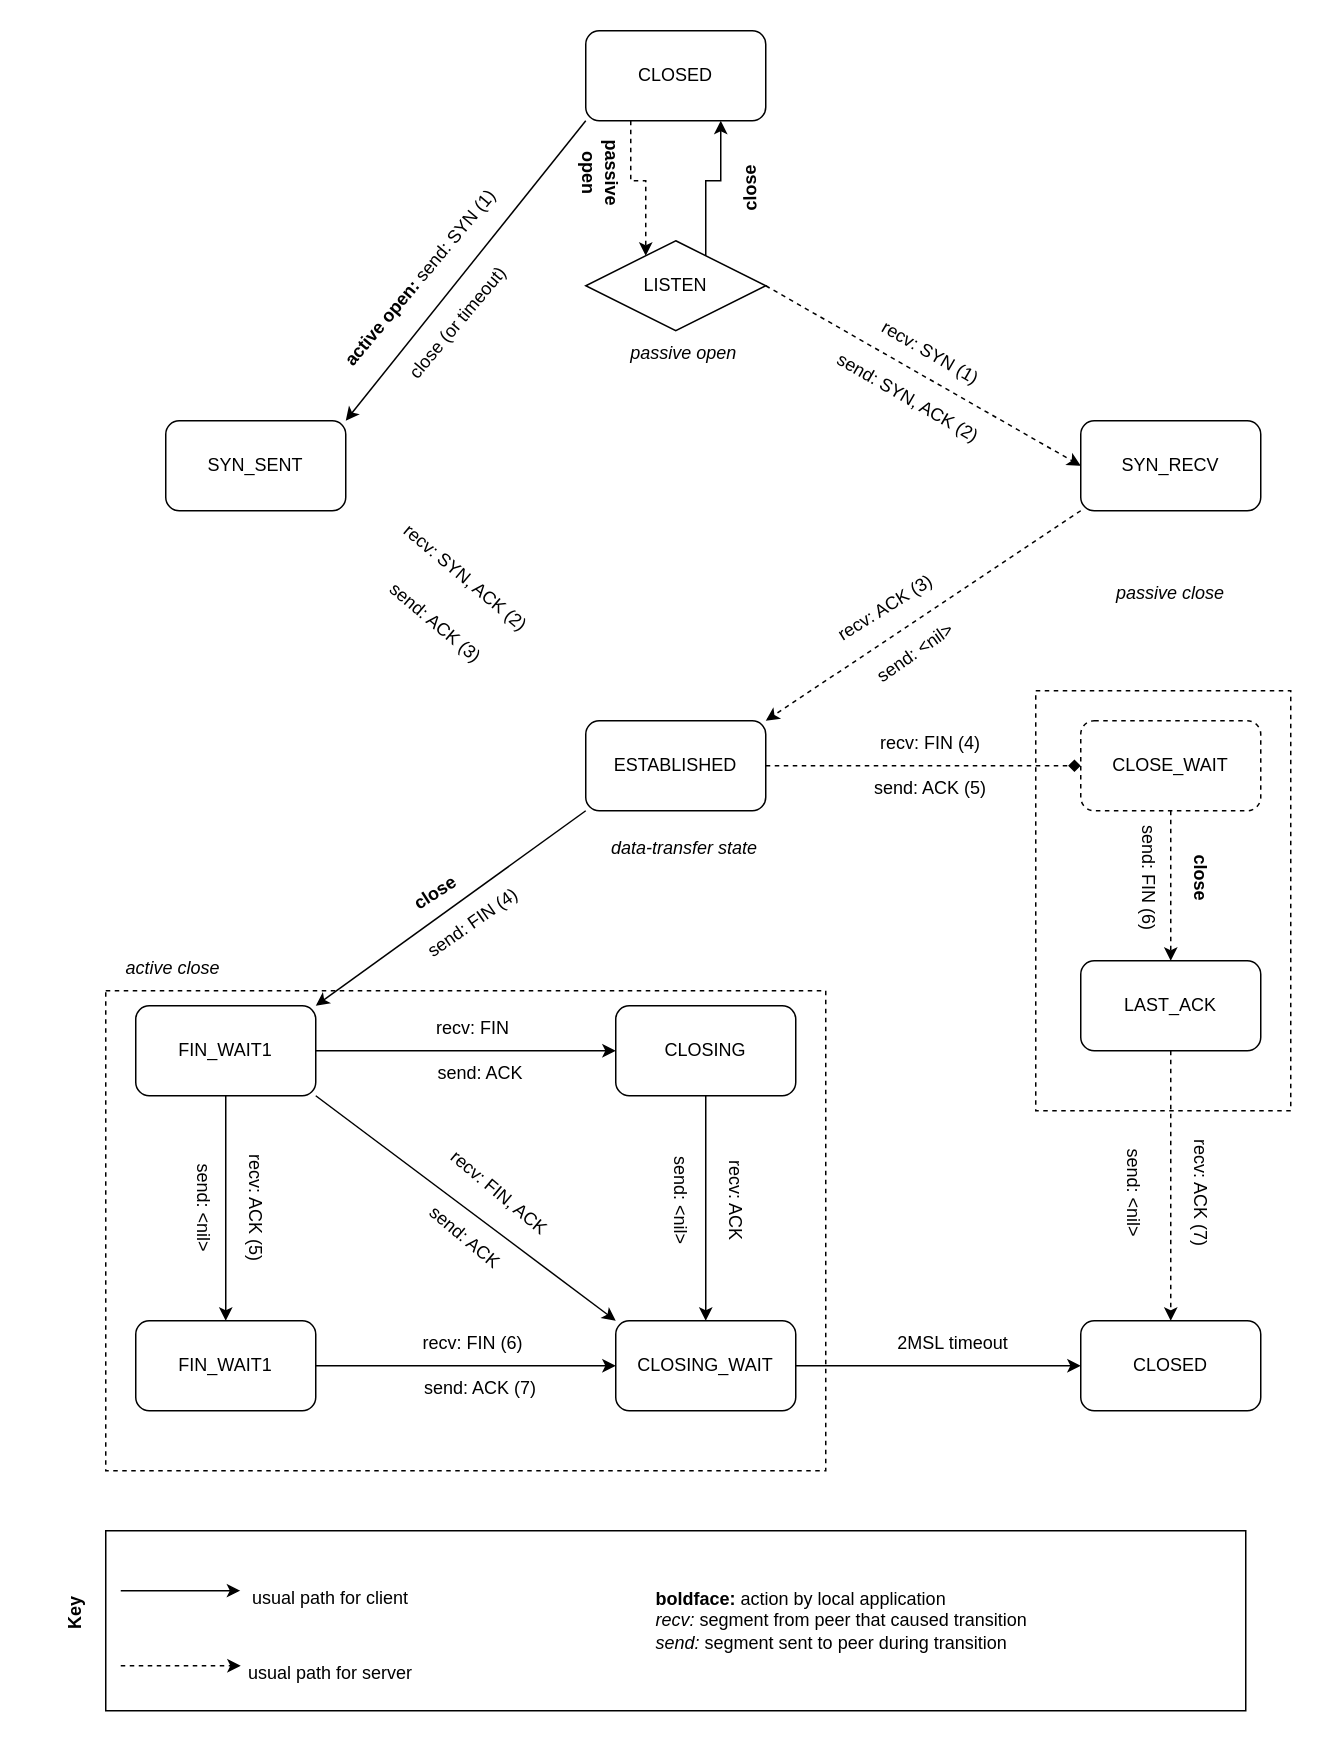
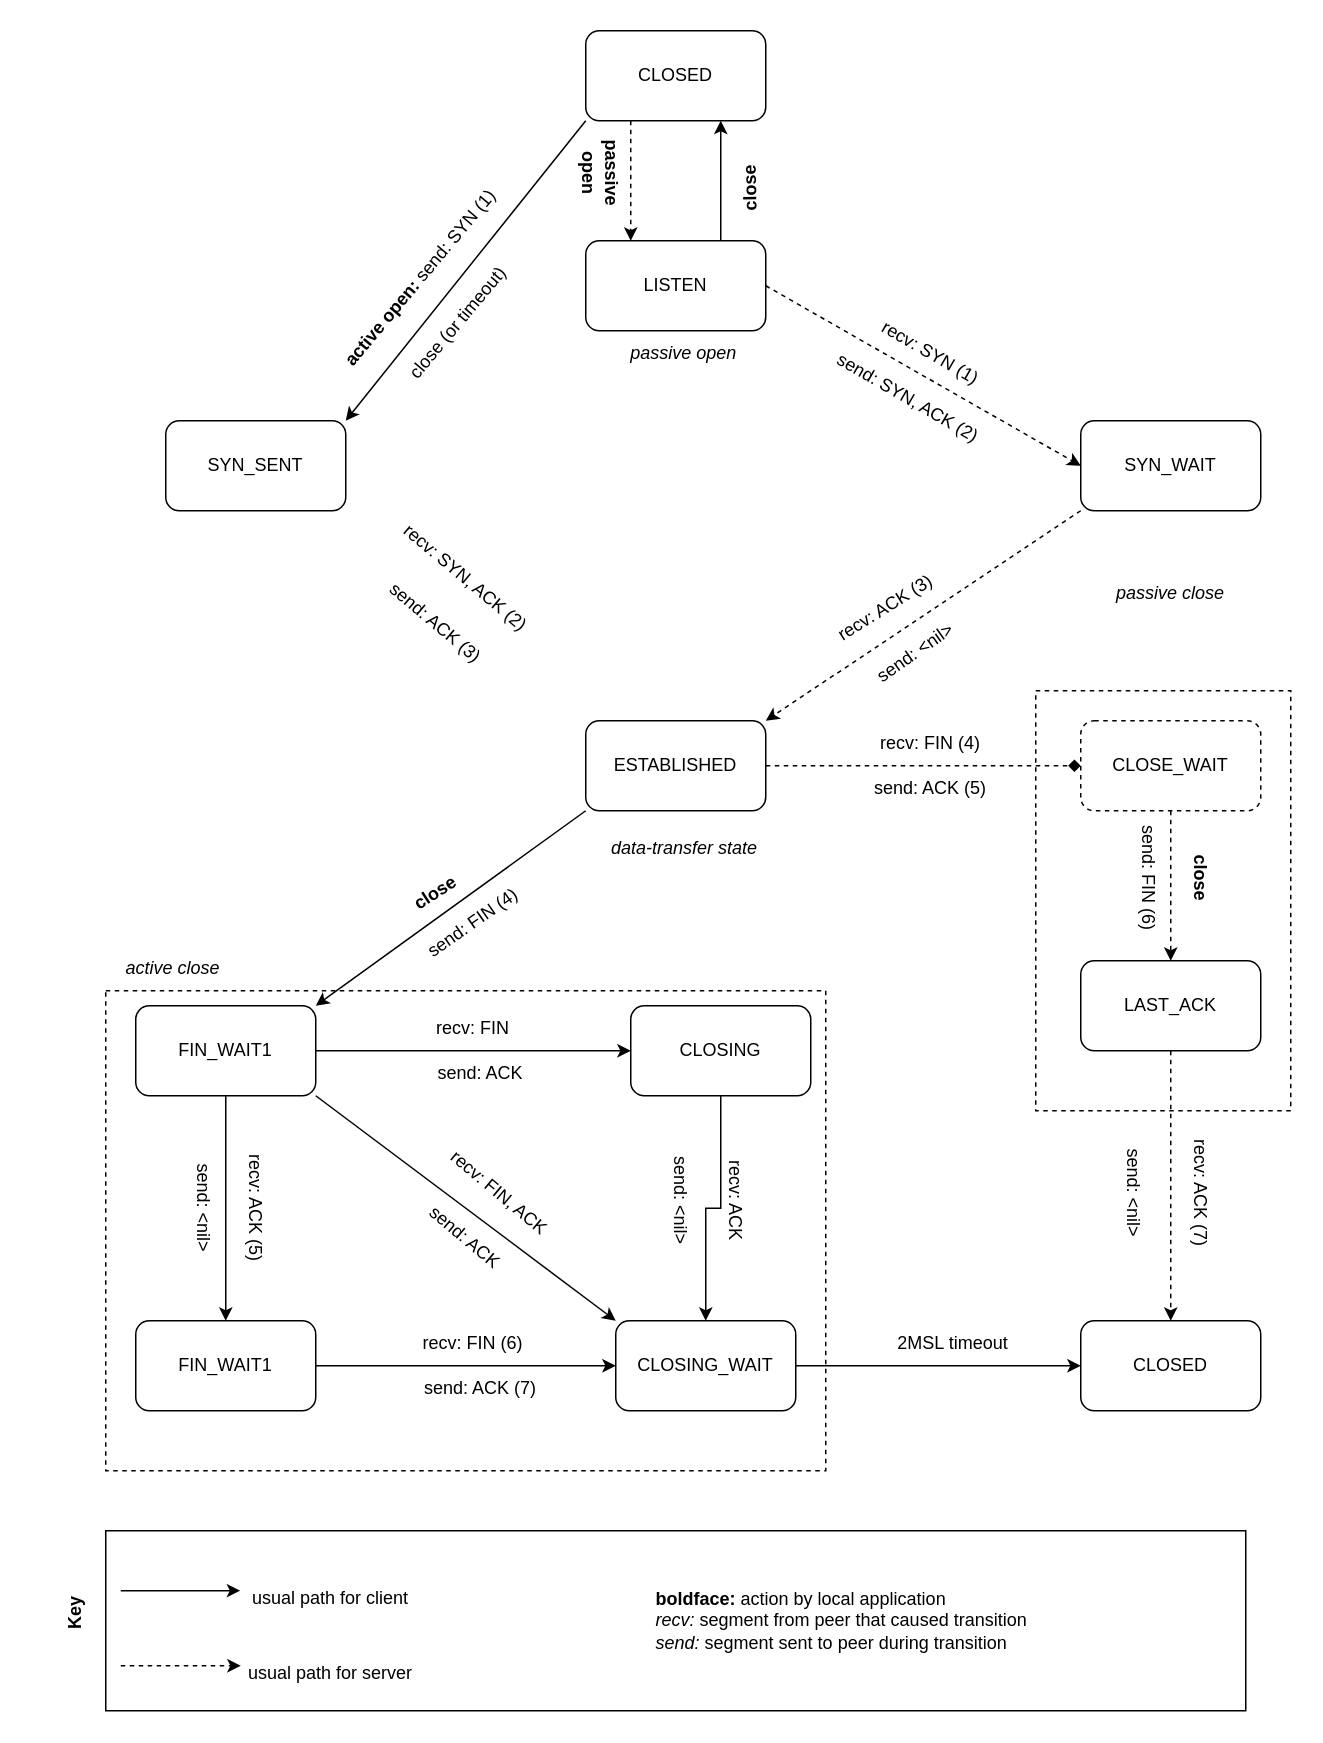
- <mxCell id="10" value="LISTEN" style="rhombus;whiteSpace=wrap;html=1;" vertex="1" parent="1"><mxGeometry x="390" y="160" width="120" height="60" as="geometry" /></mxCell>
+ <mxCell id="10" value="LISTEN" style="rounded=1;whiteSpace=wrap;html=1;" vertex="1" parent="1"><mxGeometry x="390" y="160" width="120" height="60" as="geometry" /></mxCell>
- <mxCell id="6" value="SYN_RECV" style="rounded=1;whiteSpace=wrap;html=1;" vertex="1" parent="1"><mxGeometry x="720" y="280" width="120" height="60" as="geometry" /></mxCell>
+ <mxCell id="6" value="SYN_WAIT" style="rounded=1;whiteSpace=wrap;html=1;" vertex="1" parent="1"><mxGeometry x="720" y="280" width="120" height="60" as="geometry" /></mxCell>
- <mxCell id="37" value="CLOSING" style="rounded=1;whiteSpace=wrap;html=1;" vertex="1" parent="1"><mxGeometry x="410" y="670" width="120" height="60" as="geometry" /></mxCell>
+ <mxCell id="37" value="CLOSING" style="rounded=1;whiteSpace=wrap;html=1;" vertex="1" parent="1"><mxGeometry x="420" y="670" width="120" height="60" as="geometry" /></mxCell>
